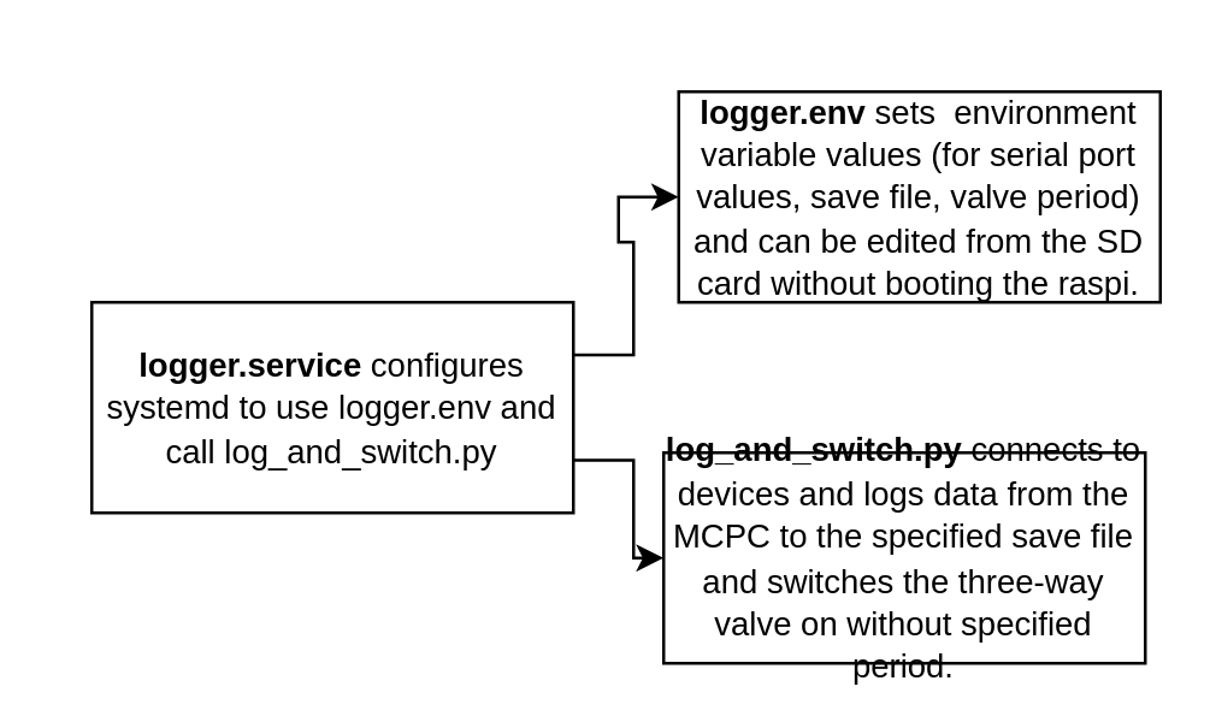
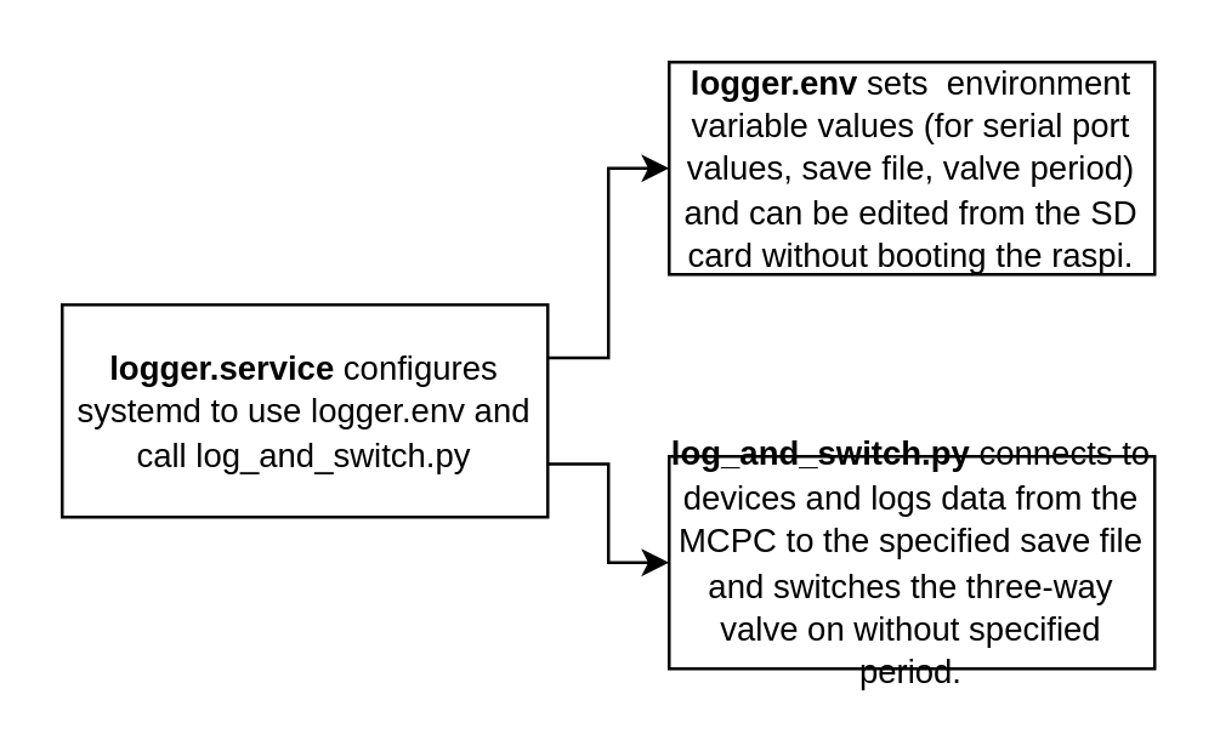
- <mxCell id="5" value="&lt;font style=&quot;font-size: 11px&quot;&gt;&lt;b&gt;logger.env&lt;/b&gt;&amp;nbsp;sets&amp;nbsp; environment variable values (for serial port values, save file, valve period) and can be edited from the SD card without booting the raspi.&lt;/font&gt;" style="rounded=0;whiteSpace=wrap;html=1;" vertex="1" parent="1"><mxGeometry x="225" y="30" width="160" height="70" as="geometry" /></mxCell>
+ <mxCell id="5" value="&lt;font style=&quot;font-size: 11px&quot;&gt;&lt;b&gt;logger.env&lt;/b&gt;&amp;nbsp;sets&amp;nbsp; environment variable values (for serial port values, save file, valve period) and can be edited from the SD card without booting the raspi.&lt;/font&gt;" style="rounded=0;whiteSpace=wrap;html=1;" vertex="1" parent="1"><mxGeometry x="220" y="20" width="160" height="70" as="geometry" /></mxCell>
- <mxCell id="4" value="&lt;font style=&quot;font-size: 11px&quot;&gt;&lt;b&gt;logger.service &lt;/b&gt;configures systemd to use logger.env and call log_and_switch.py&lt;/font&gt;" style="rounded=0;whiteSpace=wrap;html=1;" vertex="1" parent="1"><mxGeometry x="30" y="100" width="160" height="70" as="geometry" /></mxCell>
+ <mxCell id="4" value="&lt;font style=&quot;font-size: 11px&quot;&gt;&lt;b&gt;logger.service &lt;/b&gt;configures systemd to use logger.env and call log_and_switch.py&lt;/font&gt;" style="rounded=0;whiteSpace=wrap;html=1;" vertex="1" parent="1"><mxGeometry x="20" y="100" width="160" height="70" as="geometry" /></mxCell>
